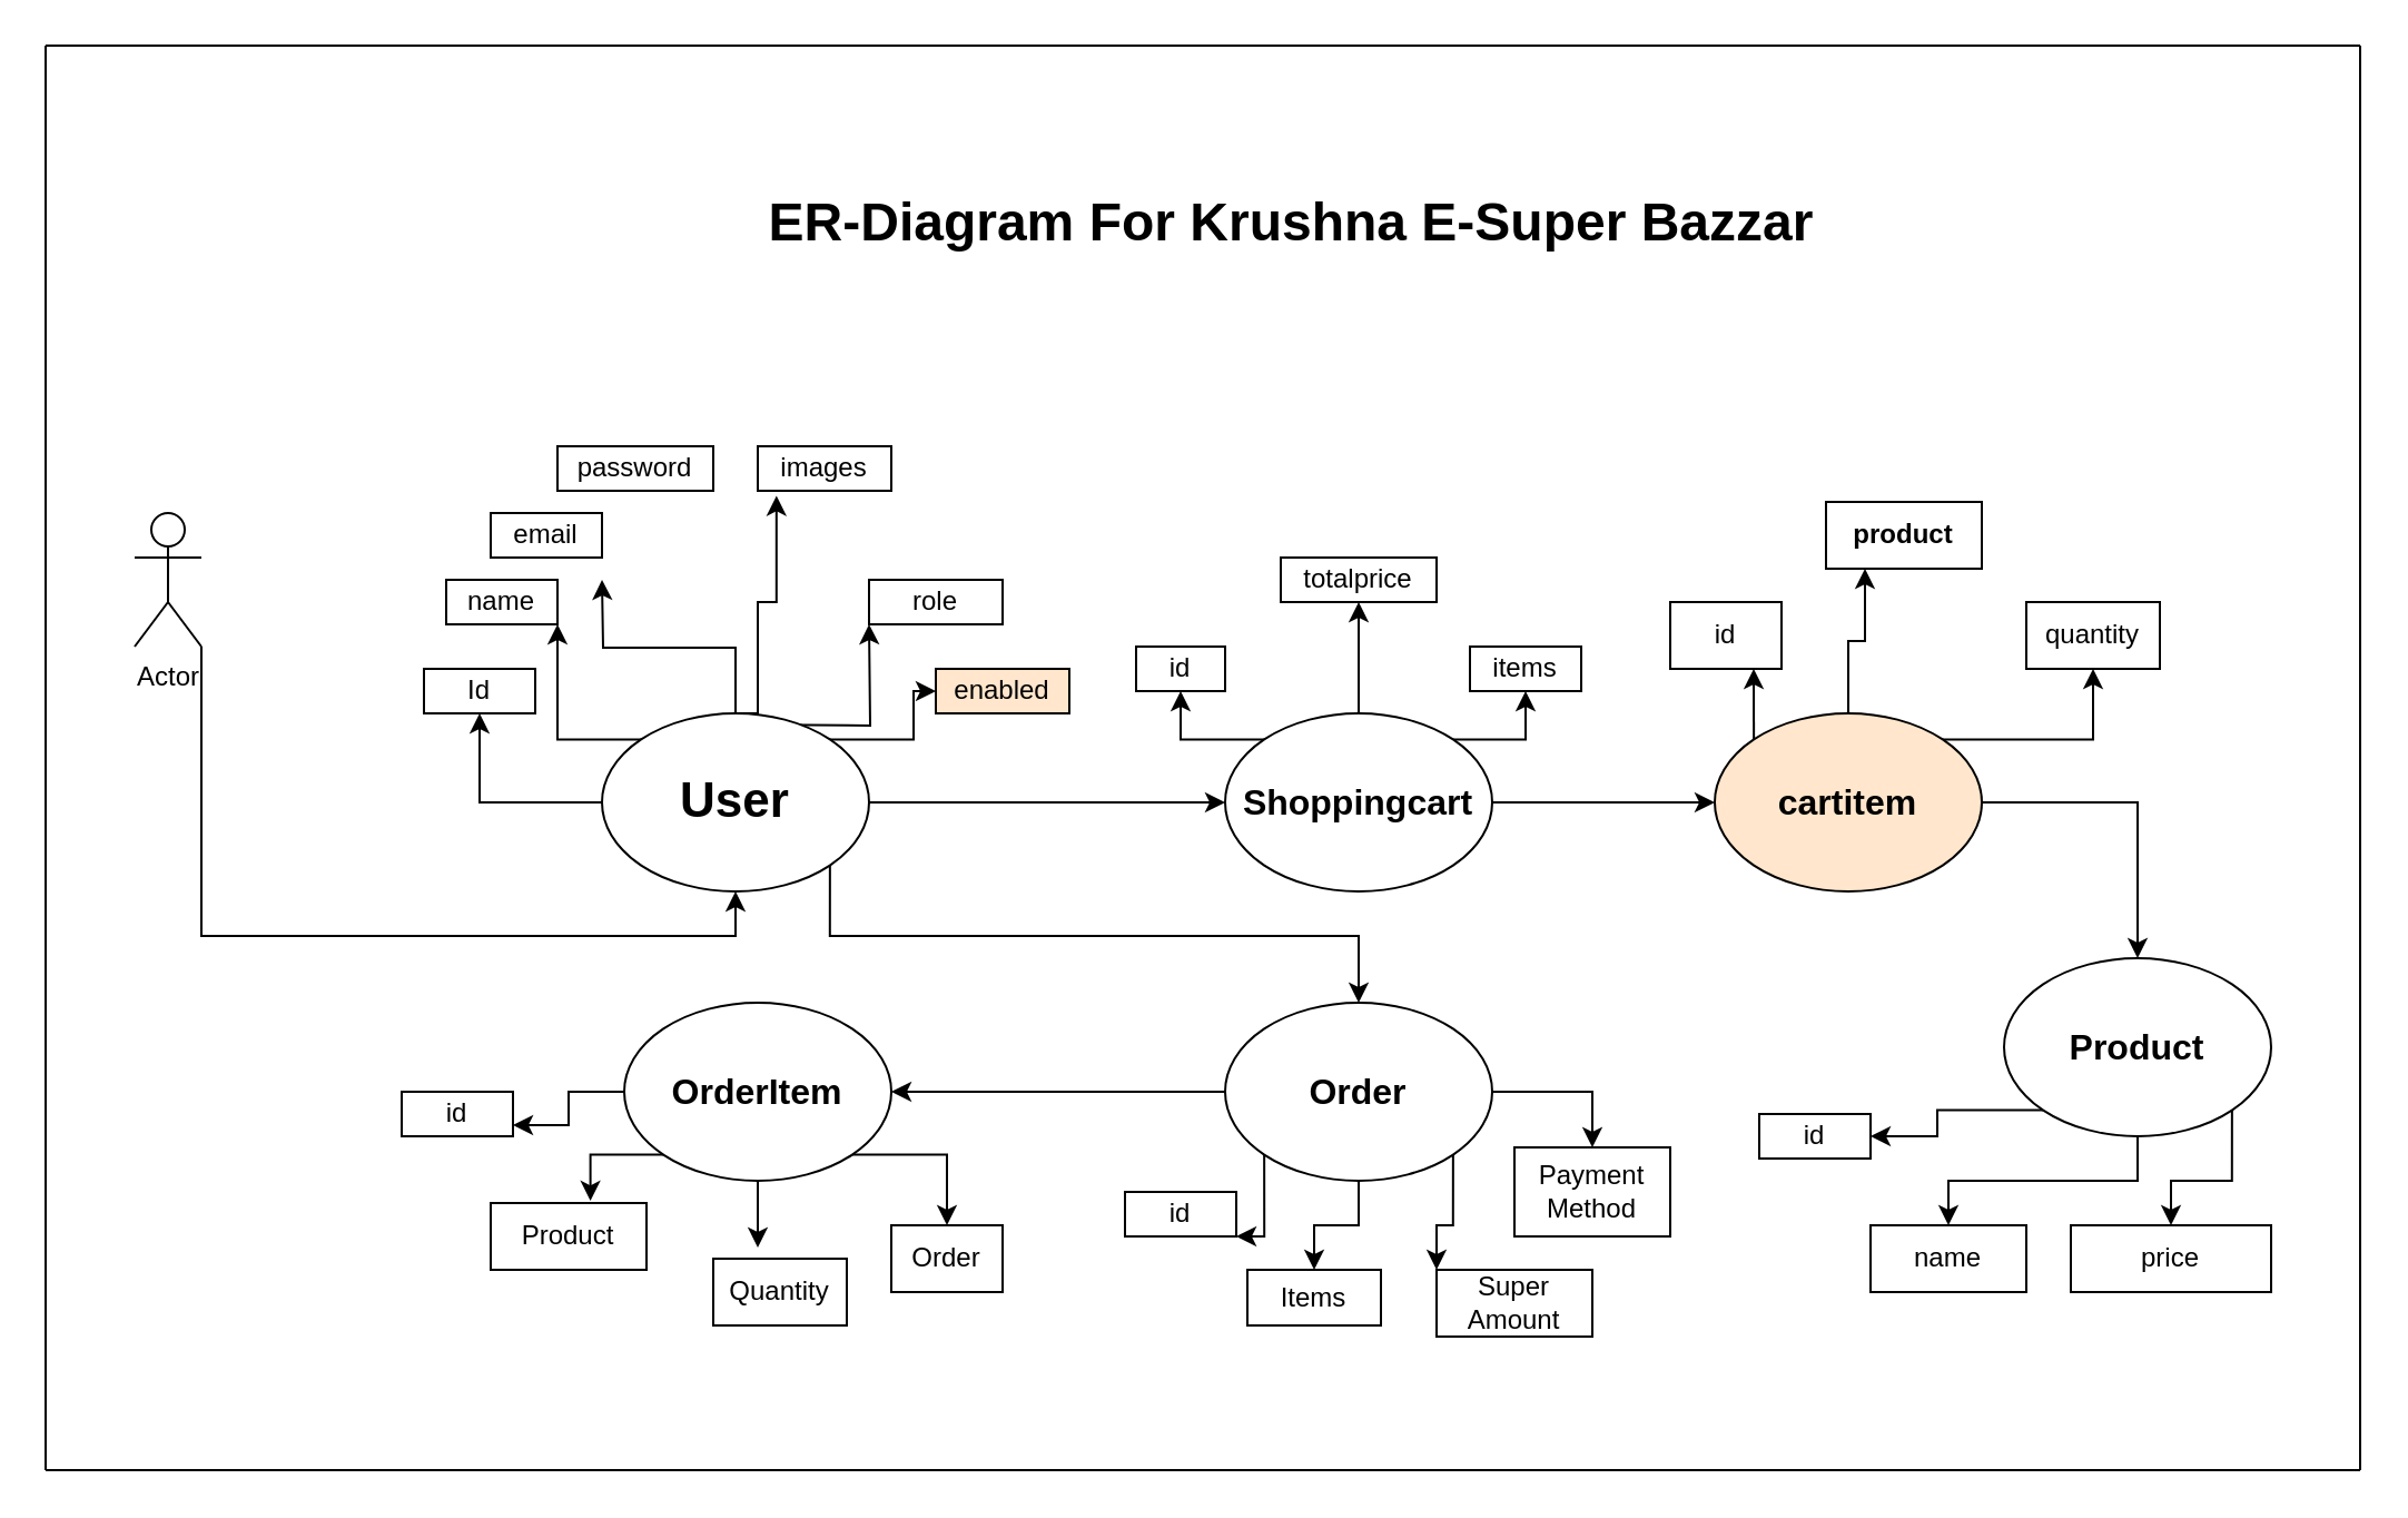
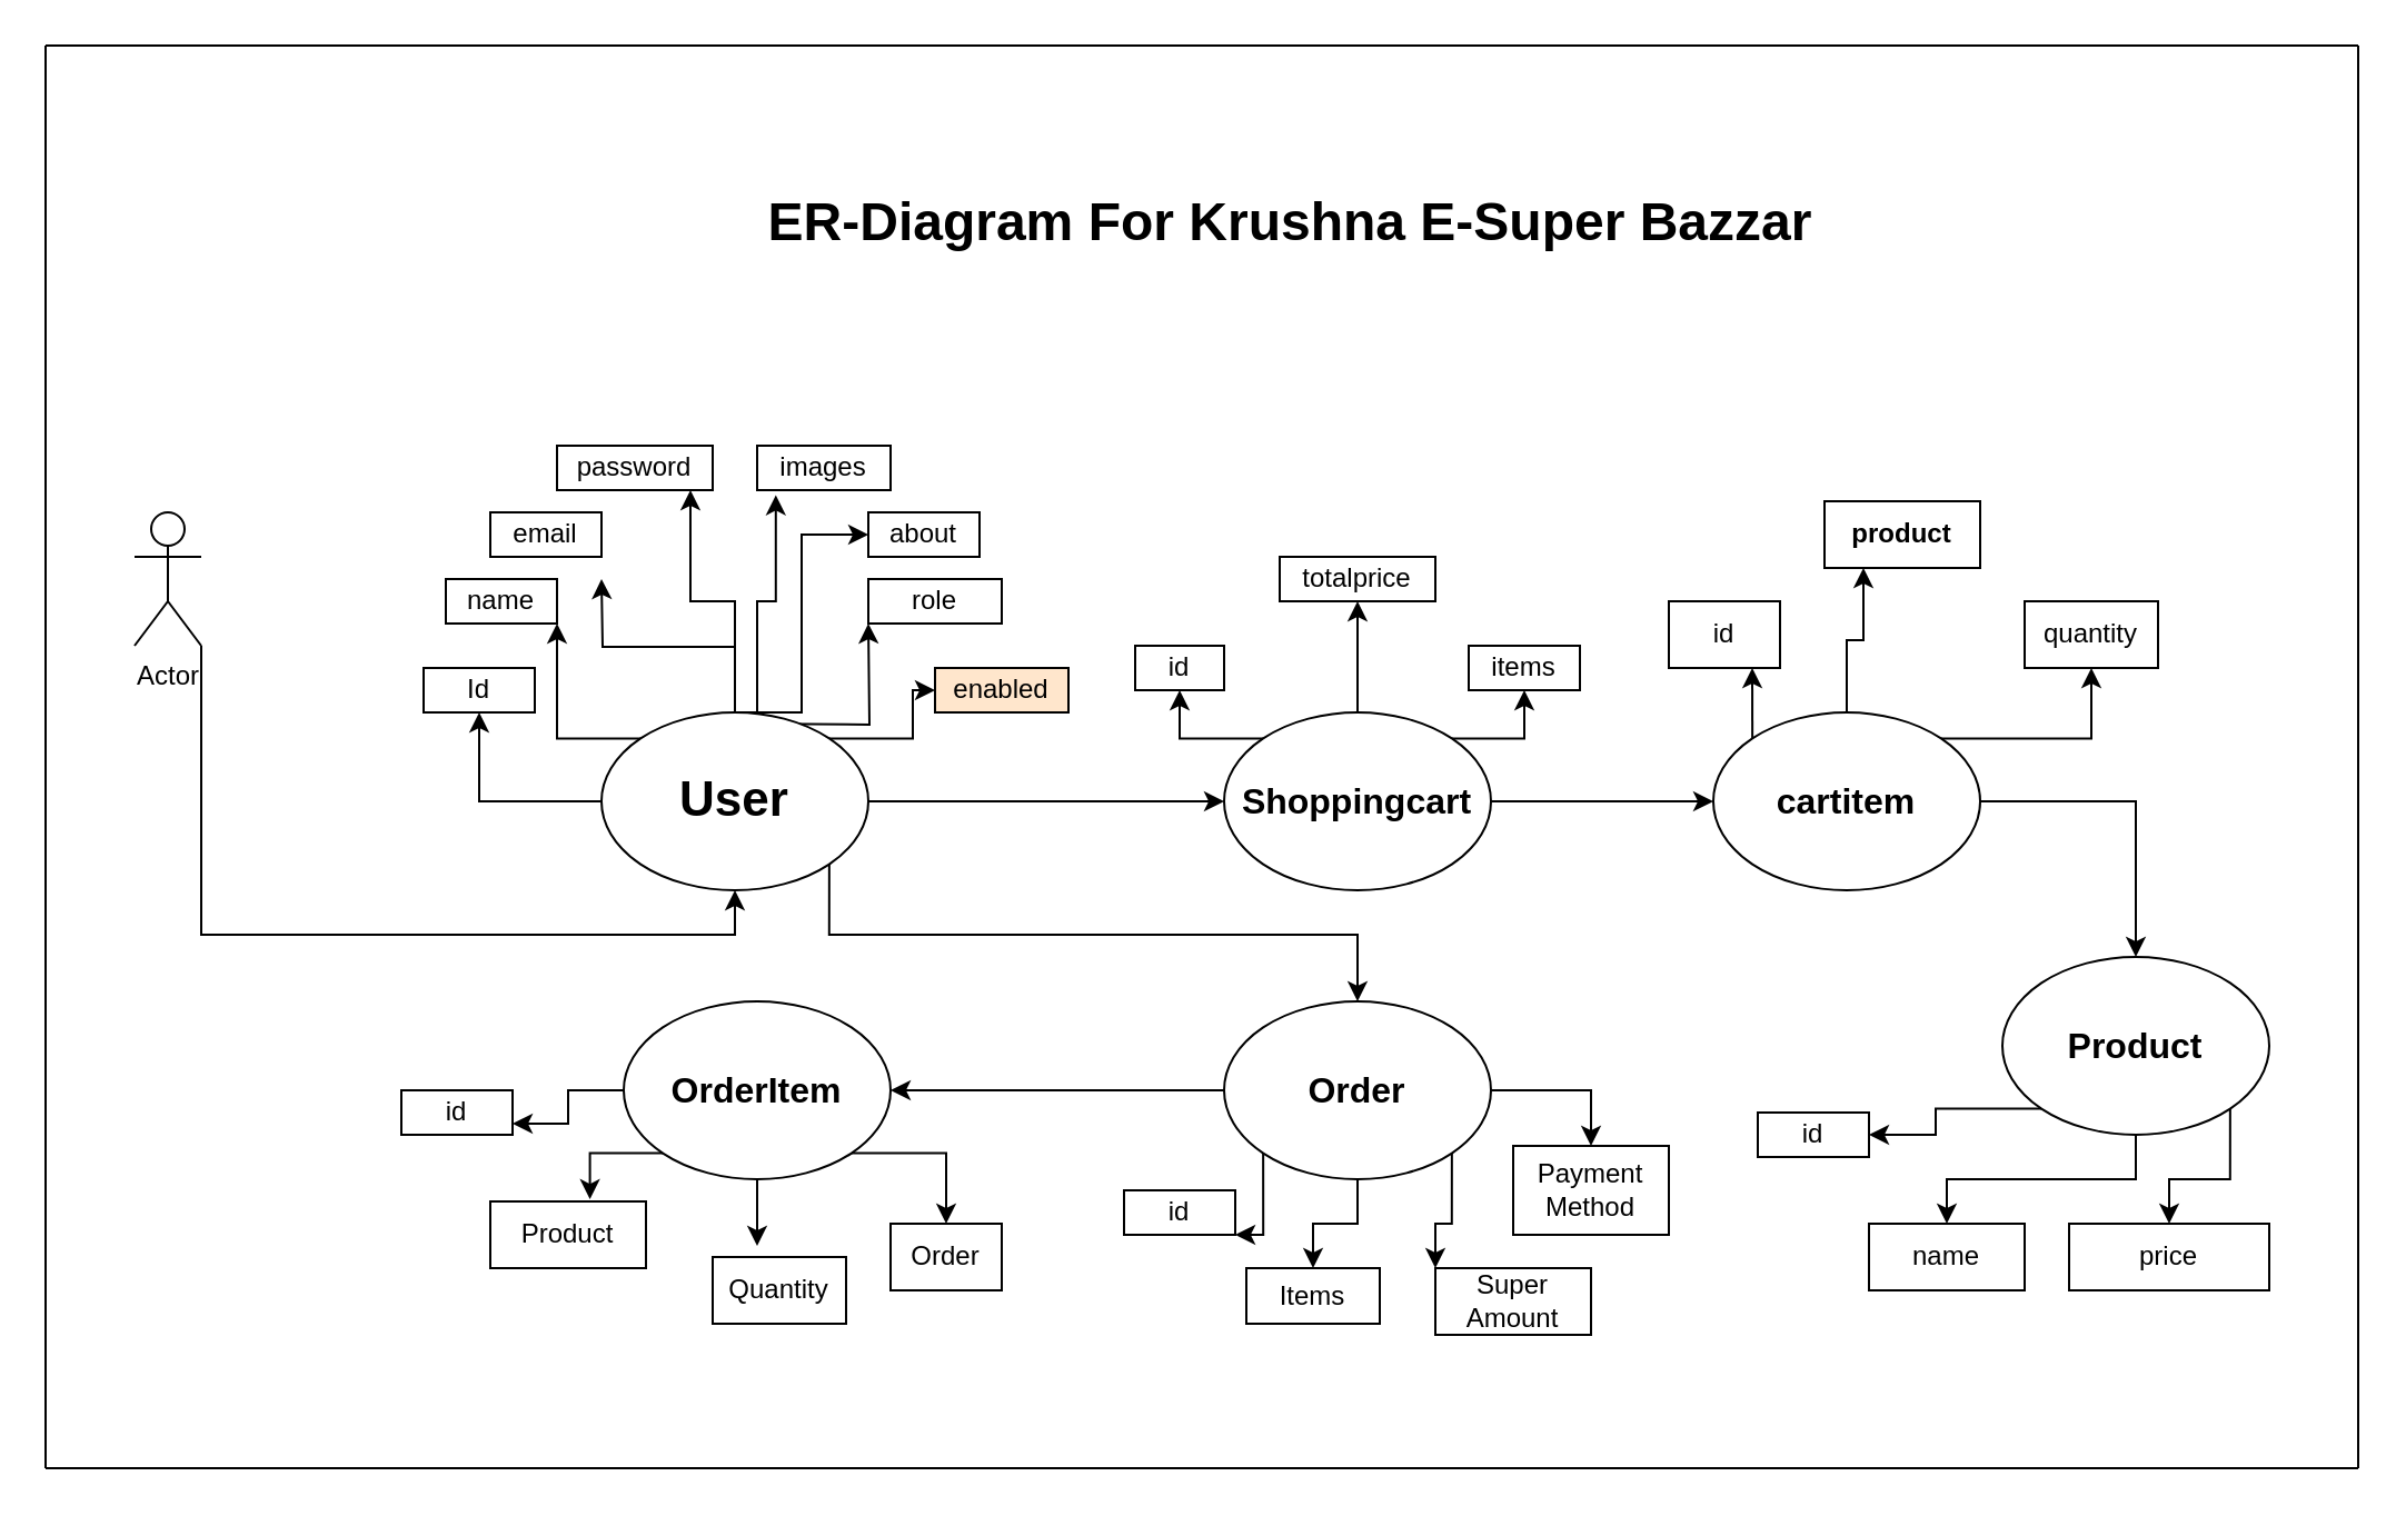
+ <mxCell id="26" value="about" style="rounded=0;whiteSpace=wrap;html=1;" vertex="1" parent="1"><mxGeometry x="390" y="230" width="50" height="20" as="geometry" /></mxCell>
+ <mxCell id="30" style="edgeStyle=orthogonalEdgeStyle;rounded=0;orthogonalLoop=1;jettySize=auto;html=1;entryX=0.857;entryY=1;entryDx=0;entryDy=0;entryPerimeter=0;" edge="1" parent="1" source="10" target="24"><mxGeometry relative="1" as="geometry" /></mxCell>
+ <mxCell id="8" style="edgeStyle=orthogonalEdgeStyle;rounded=0;orthogonalLoop=1;jettySize=auto;html=1;exitX=0.5;exitY=0;exitDx=0;exitDy=0;entryX=0;entryY=0.5;entryDx=0;entryDy=0;" edge="1" parent="1" source="10" target="26"><mxGeometry relative="1" as="geometry"><Array as="points"><mxPoint x="360" y="320" /><mxPoint x="360" y="240" /></Array></mxGeometry></mxCell>
- <mxCell id="20" value="&lt;b&gt;&lt;font style=&quot;font-size: 16px;&quot;&gt;cartitem&lt;/font&gt;&lt;/b&gt;" style="ellipse;whiteSpace=wrap;html=1;fillColor=#ffe6cc;" vertex="1" parent="1"><mxGeometry x="770" y="320" width="120" height="80" as="geometry" /></mxCell>
+ <mxCell id="20" value="&lt;b&gt;&lt;font style=&quot;font-size: 16px;&quot;&gt;cartitem&lt;/font&gt;&lt;/b&gt;" style="ellipse;whiteSpace=wrap;html=1;" vertex="1" parent="1"><mxGeometry x="770" y="320" width="120" height="80" as="geometry" /></mxCell>
